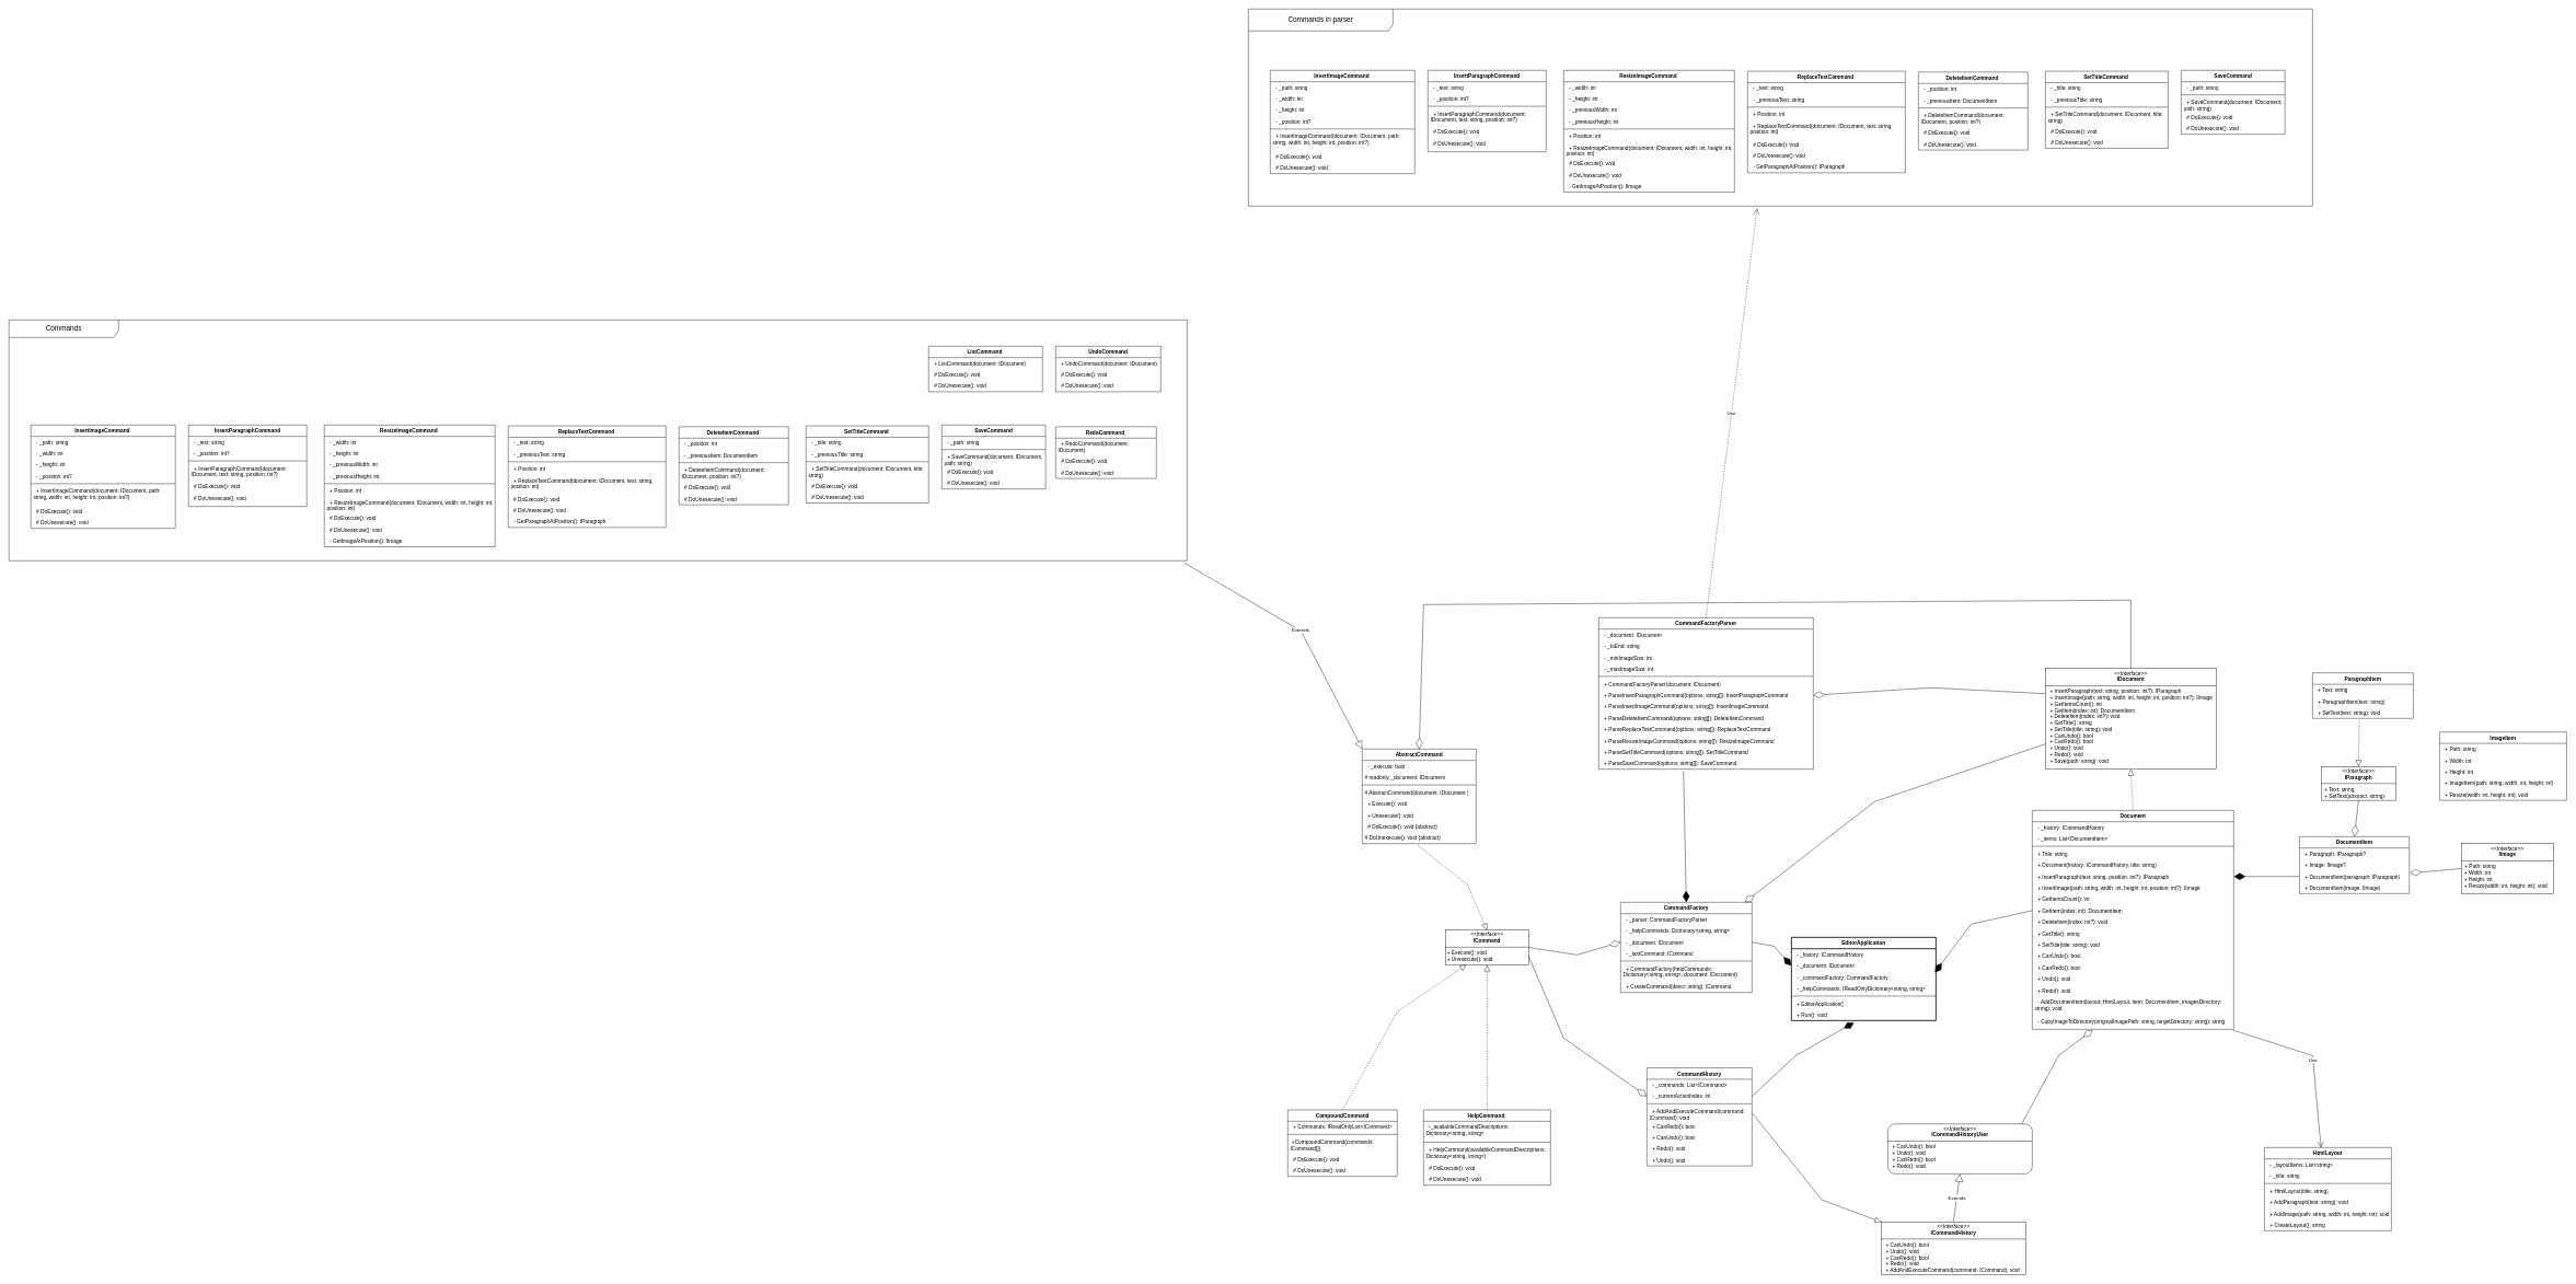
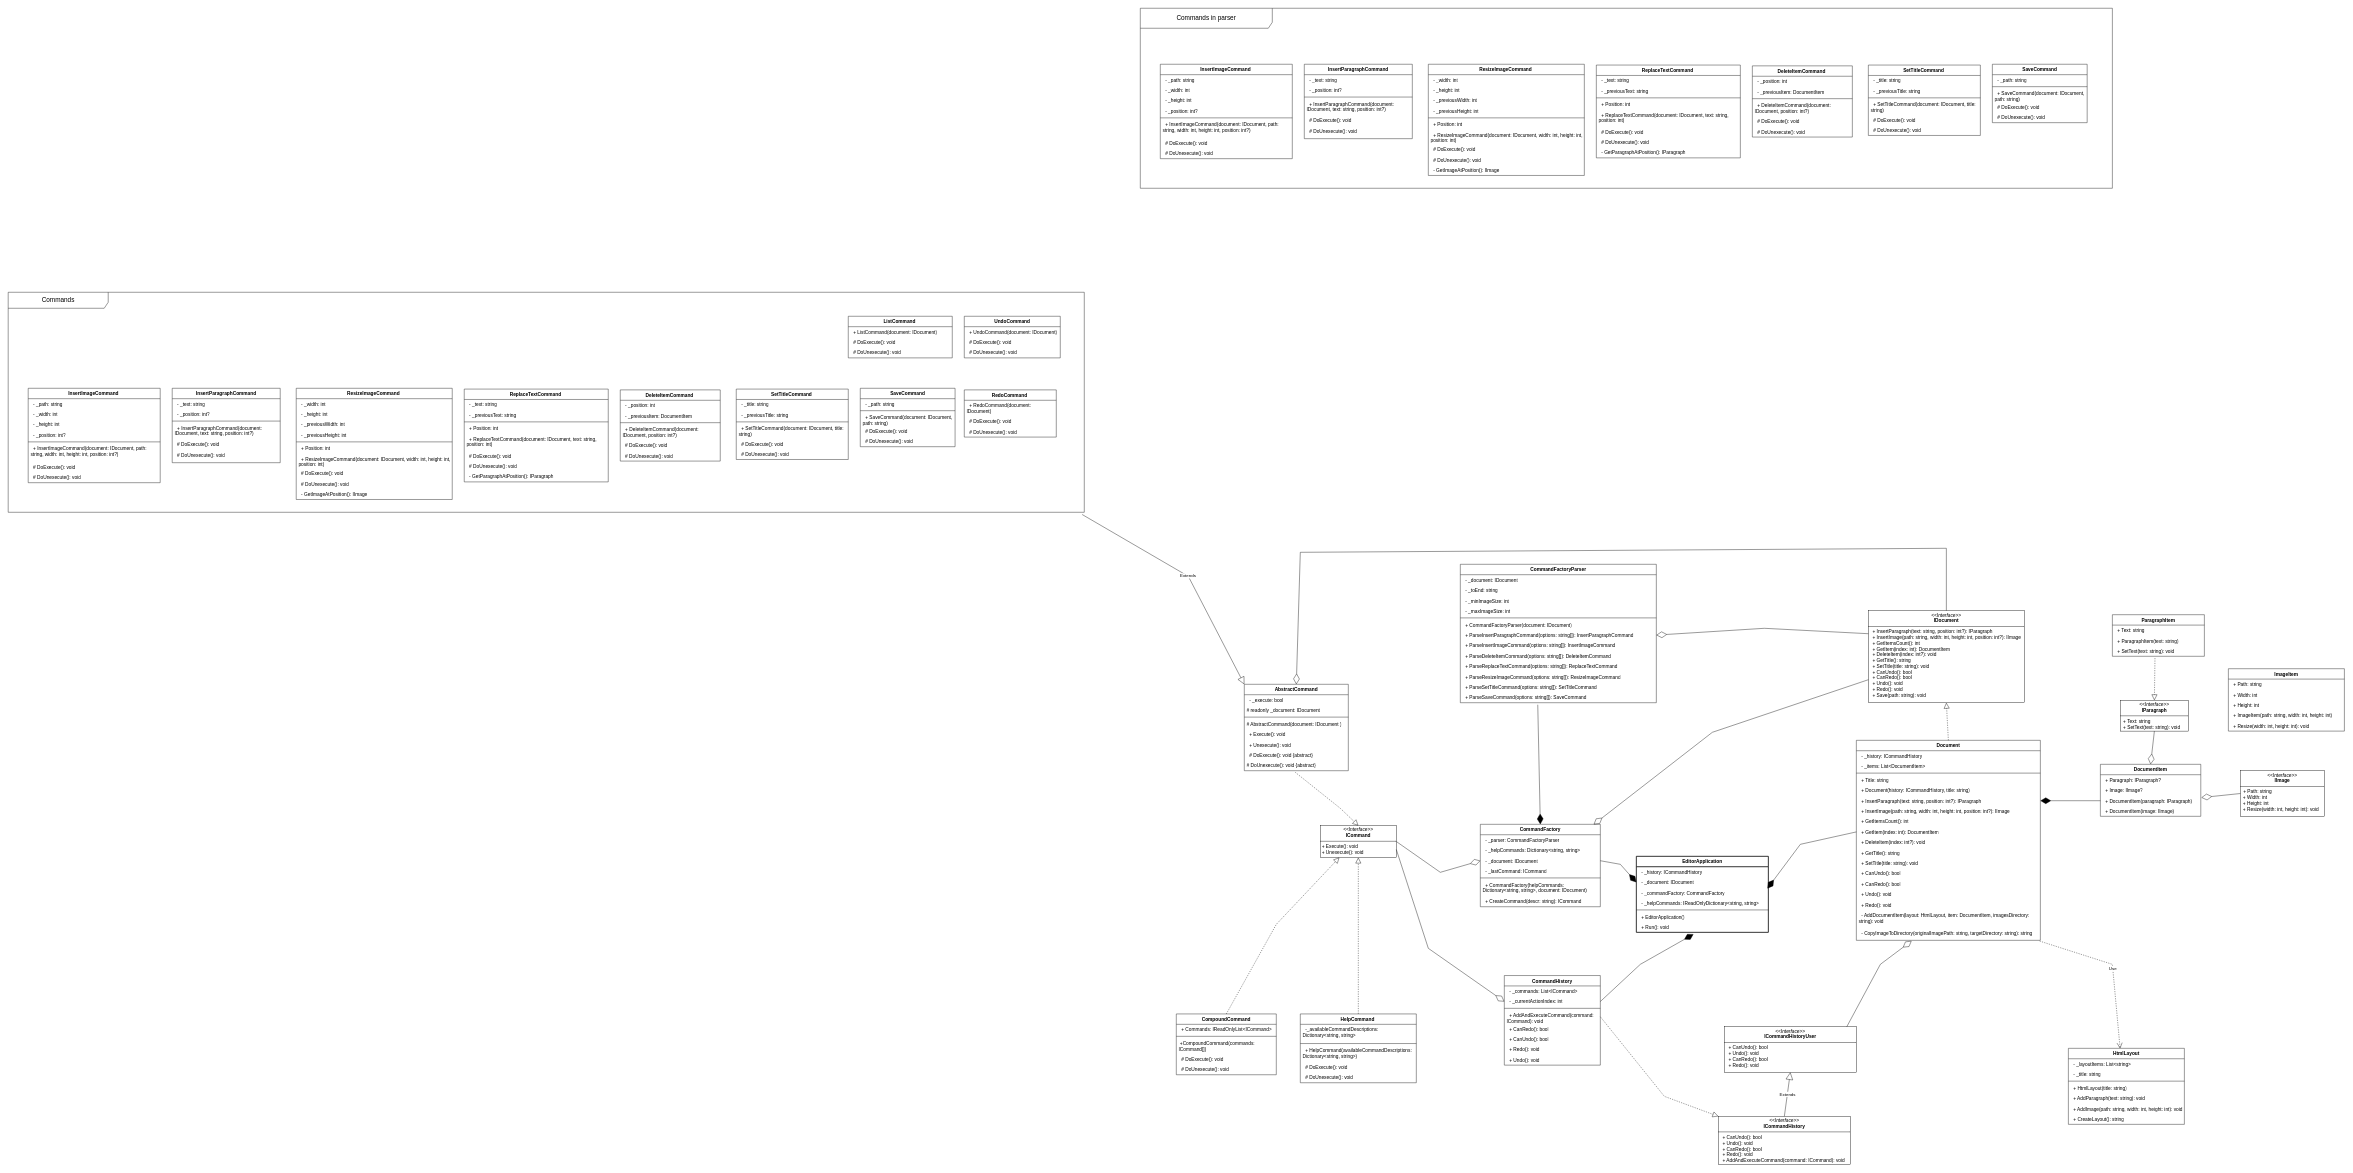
- <mxCell id="194" value="Use" style="endArrow=open;endSize=12;dashed=1;html=1;rounded=0;entryX=0.478;entryY=1.013;entryDx=0;entryDy=0;entryPerimeter=0;exitX=0.5;exitY=0;exitDx=0;exitDy=0;" parent="1" source="77" target="196" edge="1"><mxGeometry width="160" relative="1" as="geometry"><mxPoint x="3700" y="1210" as="sourcePoint" /><mxPoint x="3915" y="770" as="targetPoint" /><Array as="points" /></mxGeometry></mxCell>
- <mxCell id="116" value="&lt;p style=&quot;margin:0px;margin-top:4px;text-align:center;&quot;&gt;&lt;i&gt;&amp;lt;&amp;lt;Interface&amp;gt;&amp;gt;&lt;/i&gt;&lt;br&gt;&lt;b&gt;IParagraph&lt;/b&gt;&lt;/p&gt;&lt;hr size=&quot;1&quot; style=&quot;border-style:solid;&quot;&gt;&lt;p style=&quot;margin:0px;margin-left:4px;&quot;&gt;&lt;/p&gt;&lt;p style=&quot;margin:0px;margin-left:4px;&quot;&gt;&amp;nbsp;+ Text: string&lt;br style=&quot;padding: 0px; margin: 0px;&quot;&gt;&amp;nbsp;+ SetText(abstract: string): void&lt;/p&gt;" style="verticalAlign=top;align=left;overflow=fill;html=1;whiteSpace=wrap;" parent="1" vertex="1"><mxGeometry x="5300" y="1750" width="170" height="77" as="geometry" /></mxCell>
+ <mxCell id="116" value="&lt;p style=&quot;margin:0px;margin-top:4px;text-align:center;&quot;&gt;&lt;i&gt;&amp;lt;&amp;lt;Interface&amp;gt;&amp;gt;&lt;/i&gt;&lt;br&gt;&lt;b&gt;IParagraph&lt;/b&gt;&lt;/p&gt;&lt;hr size=&quot;1&quot; style=&quot;border-style:solid;&quot;&gt;&lt;p style=&quot;margin:0px;margin-left:4px;&quot;&gt;&lt;/p&gt;&lt;p style=&quot;margin:0px;margin-left:4px;&quot;&gt;&amp;nbsp;+ Text: string&lt;br style=&quot;padding: 0px; margin: 0px;&quot;&gt;&amp;nbsp;+ SetText(text: string): void&lt;/p&gt;" style="verticalAlign=top;align=left;overflow=fill;html=1;whiteSpace=wrap;" parent="1" vertex="1"><mxGeometry x="5300" y="1750" width="170" height="77" as="geometry" /></mxCell>
- <mxCell id="101" value="&lt;p style=&quot;margin:0px;margin-top:4px;text-align:center;&quot;&gt;&lt;i&gt;&amp;lt;&amp;lt;Interface&amp;gt;&amp;gt;&lt;/i&gt;&lt;br&gt;&lt;b&gt;IImage&lt;/b&gt;&lt;/p&gt;&lt;hr size=&quot;1&quot; style=&quot;border-style:solid;&quot;&gt;&lt;p style=&quot;margin:0px;margin-left:4px;&quot;&gt;&lt;/p&gt;&lt;p style=&quot;margin:0px;margin-left:4px;&quot;&gt;&amp;nbsp;&lt;span style=&quot;background-color: transparent; color: light-dark(rgb(0, 0, 0), rgb(255, 255, 255));&quot;&gt;+ Path: string&lt;/span&gt;&lt;/p&gt;&amp;nbsp; + Width: int&lt;br style=&quot;padding: 0px; margin: 0px;&quot;&gt;&amp;nbsp; + Height: int&lt;br style=&quot;padding: 0px; margin: 0px;&quot;&gt;&amp;nbsp; + Resize(width: int, height: int): void" style="verticalAlign=top;align=left;overflow=fill;html=1;whiteSpace=wrap;" parent="1" vertex="1"><mxGeometry x="5620" y="1926" width="210" height="114" as="geometry" /></mxCell>
+ <mxCell id="101" value="&lt;p style=&quot;margin:0px;margin-top:4px;text-align:center;&quot;&gt;&lt;i&gt;&amp;lt;&amp;lt;Interface&amp;gt;&amp;gt;&lt;/i&gt;&lt;br&gt;&lt;b&gt;IImage&lt;/b&gt;&lt;/p&gt;&lt;hr size=&quot;1&quot; style=&quot;border-style:solid;&quot;&gt;&lt;p style=&quot;margin:0px;margin-left:4px;&quot;&gt;&lt;/p&gt;&lt;p style=&quot;margin:0px;margin-left:4px;&quot;&gt;&amp;nbsp;&lt;span style=&quot;background-color: transparent; color: light-dark(rgb(0, 0, 0), rgb(255, 255, 255));&quot;&gt;+ Path: string&lt;/span&gt;&lt;/p&gt;&amp;nbsp; + Width: int&lt;br style=&quot;padding: 0px; margin: 0px;&quot;&gt;&amp;nbsp; + Height: int&lt;br style=&quot;padding: 0px; margin: 0px;&quot;&gt;&amp;nbsp; + Resize(width: int, height: int): void" style="verticalAlign=top;align=left;overflow=fill;html=1;whiteSpace=wrap;" parent="1" vertex="1"><mxGeometry x="5600" y="1926" width="210" height="114" as="geometry" /></mxCell>
- <mxCell id="31" value="&lt;p style=&quot;margin:0px;margin-top:4px;text-align:center;&quot;&gt;&lt;i&gt;&amp;lt;&amp;lt;Interface&amp;gt;&amp;gt;&lt;/i&gt;&lt;br&gt;&lt;b&gt;ICommand&lt;/b&gt;&lt;/p&gt;&lt;hr size=&quot;1&quot; style=&quot;border-style:solid;&quot;&gt;&lt;p style=&quot;margin:0px;margin-left:4px;&quot;&gt;&lt;span style=&quot;background-color: transparent; color: light-dark(rgb(0, 0, 0), rgb(255, 255, 255));&quot;&gt;+ Execute(): void&lt;/span&gt;&lt;/p&gt;&lt;p style=&quot;margin:0px;margin-left:4px;&quot;&gt;+ Unexecute(): void&lt;br style=&quot;padding: 0px; margin: 0px;&quot;&gt;&lt;/p&gt;" style="verticalAlign=top;align=left;overflow=fill;html=1;whiteSpace=wrap;" parent="1" vertex="1"><mxGeometry x="3300" y="2123" width="190" height="80" as="geometry" /></mxCell>
+ <mxCell id="31" value="&lt;p style=&quot;margin:0px;margin-top:4px;text-align:center;&quot;&gt;&lt;i&gt;&amp;lt;&amp;lt;Interface&amp;gt;&amp;gt;&lt;/i&gt;&lt;br&gt;&lt;b&gt;ICommand&lt;/b&gt;&lt;/p&gt;&lt;hr size=&quot;1&quot; style=&quot;border-style:solid;&quot;&gt;&lt;p style=&quot;margin:0px;margin-left:4px;&quot;&gt;&lt;span style=&quot;background-color: transparent; color: light-dark(rgb(0, 0, 0), rgb(255, 255, 255));&quot;&gt;+ Execute(): void&lt;/span&gt;&lt;/p&gt;&lt;p style=&quot;margin:0px;margin-left:4px;&quot;&gt;+ Unexecute(): void&lt;br style=&quot;padding: 0px; margin: 0px;&quot;&gt;&lt;/p&gt;" style="verticalAlign=top;align=left;overflow=fill;html=1;whiteSpace=wrap;" parent="1" vertex="1"><mxGeometry x="3300" y="2063" width="190" height="80" as="geometry" /></mxCell>
- <mxCell id="255" value="Use" style="endArrow=open;endSize=12;dashed=0;html=1;rounded=0;entryX=0.446;entryY=0.002;entryDx=0;entryDy=0;entryPerimeter=0;exitX=0.996;exitY=1.063;exitDx=0;exitDy=0;exitPerimeter=0;" parent="1" source="67" target="108" edge="1"><mxGeometry width="160" relative="1" as="geometry"><mxPoint x="4580" y="2630" as="sourcePoint" /><mxPoint x="4740" y="2630" as="targetPoint" /><Array as="points"><mxPoint x="5280" y="2410" /></Array></mxGeometry></mxCell>
+ <mxCell id="255" value="Use" style="endArrow=open;endSize=12;dashed=1;html=1;rounded=0;entryX=0.446;entryY=0.002;entryDx=0;entryDy=0;entryPerimeter=0;exitX=0.996;exitY=1.063;exitDx=0;exitDy=0;exitPerimeter=0;" parent="1" source="67" target="108" edge="1"><mxGeometry width="160" relative="1" as="geometry"><mxPoint x="4580" y="2630" as="sourcePoint" /><mxPoint x="4740" y="2630" as="targetPoint" /><Array as="points"><mxPoint x="5280" y="2410" /></Array></mxGeometry></mxCell>
- <mxCell id="257" value="&lt;p style=&quot;margin:0px;margin-top:4px;text-align:center;&quot;&gt;&lt;i&gt;&amp;lt;&amp;lt;Interface&amp;gt;&amp;gt;&lt;/i&gt;&lt;br&gt;&lt;b&gt;ICommandHistoryUser&lt;/b&gt;&lt;/p&gt;&lt;hr size=&quot;1&quot; style=&quot;border-style:solid;&quot;&gt;&lt;p style=&quot;margin:0px;margin-left:4px;&quot;&gt;&lt;/p&gt;&lt;p style=&quot;margin:0px;margin-left:4px;&quot;&gt;&amp;nbsp; + CanUndo(): bool&lt;br style=&quot;padding: 0px; margin: 0px;&quot;&gt;&amp;nbsp; + Undo(): void&lt;br style=&quot;padding: 0px; margin: 0px;&quot;&gt;&amp;nbsp; + CanRedo(): bool&lt;br style=&quot;padding: 0px; margin: 0px;&quot;&gt;&amp;nbsp; + Redo(): void&lt;br&gt;&lt;/p&gt;" style="verticalAlign=top;align=left;overflow=fill;html=1;whiteSpace=wrap;rounded=1;" vertex="1" parent="1"><mxGeometry x="4310" y="2566" width="330" height="114" as="geometry" /></mxCell>
+ <mxCell id="257" value="&lt;p style=&quot;margin:0px;margin-top:4px;text-align:center;&quot;&gt;&lt;i&gt;&amp;lt;&amp;lt;Interface&amp;gt;&amp;gt;&lt;/i&gt;&lt;br&gt;&lt;b&gt;ICommandHistoryUser&lt;/b&gt;&lt;/p&gt;&lt;hr size=&quot;1&quot; style=&quot;border-style:solid;&quot;&gt;&lt;p style=&quot;margin:0px;margin-left:4px;&quot;&gt;&lt;/p&gt;&lt;p style=&quot;margin:0px;margin-left:4px;&quot;&gt;&amp;nbsp; + CanUndo(): bool&lt;br style=&quot;padding: 0px; margin: 0px;&quot;&gt;&amp;nbsp; + Undo(): void&lt;br style=&quot;padding: 0px; margin: 0px;&quot;&gt;&amp;nbsp; + CanRedo(): bool&lt;br style=&quot;padding: 0px; margin: 0px;&quot;&gt;&amp;nbsp; + Redo(): void&lt;br&gt;&lt;/p&gt;" style="verticalAlign=top;align=left;overflow=fill;html=1;whiteSpace=wrap;" vertex="1" parent="1"><mxGeometry x="4310" y="2566" width="330" height="114" as="geometry" /></mxCell>
- <mxCell id="125" value="" style="endArrow=block;dashed=0;endFill=0;endSize=12;html=1;rounded=0;entryX=0;entryY=0;entryDx=0;entryDy=0;exitX=1;exitY=0.5;exitDx=0;exitDy=0;" parent="1" source="95" target="100" edge="1"><mxGeometry width="160" relative="1" as="geometry"><mxPoint x="4340" y="2490" as="sourcePoint" /><mxPoint x="4500" y="2490" as="targetPoint" /><Array as="points"><mxPoint x="4160" y="2740" /></Array></mxGeometry></mxCell>
+ <mxCell id="125" value="" style="endArrow=block;dashed=1;endFill=0;endSize=12;html=1;rounded=0;entryX=0;entryY=0;entryDx=0;entryDy=0;exitX=1;exitY=0.5;exitDx=0;exitDy=0;" parent="1" source="95" target="100" edge="1"><mxGeometry width="160" relative="1" as="geometry"><mxPoint x="4340" y="2490" as="sourcePoint" /><mxPoint x="4500" y="2490" as="targetPoint" /><Array as="points"><mxPoint x="4160" y="2740" /></Array></mxGeometry></mxCell>
